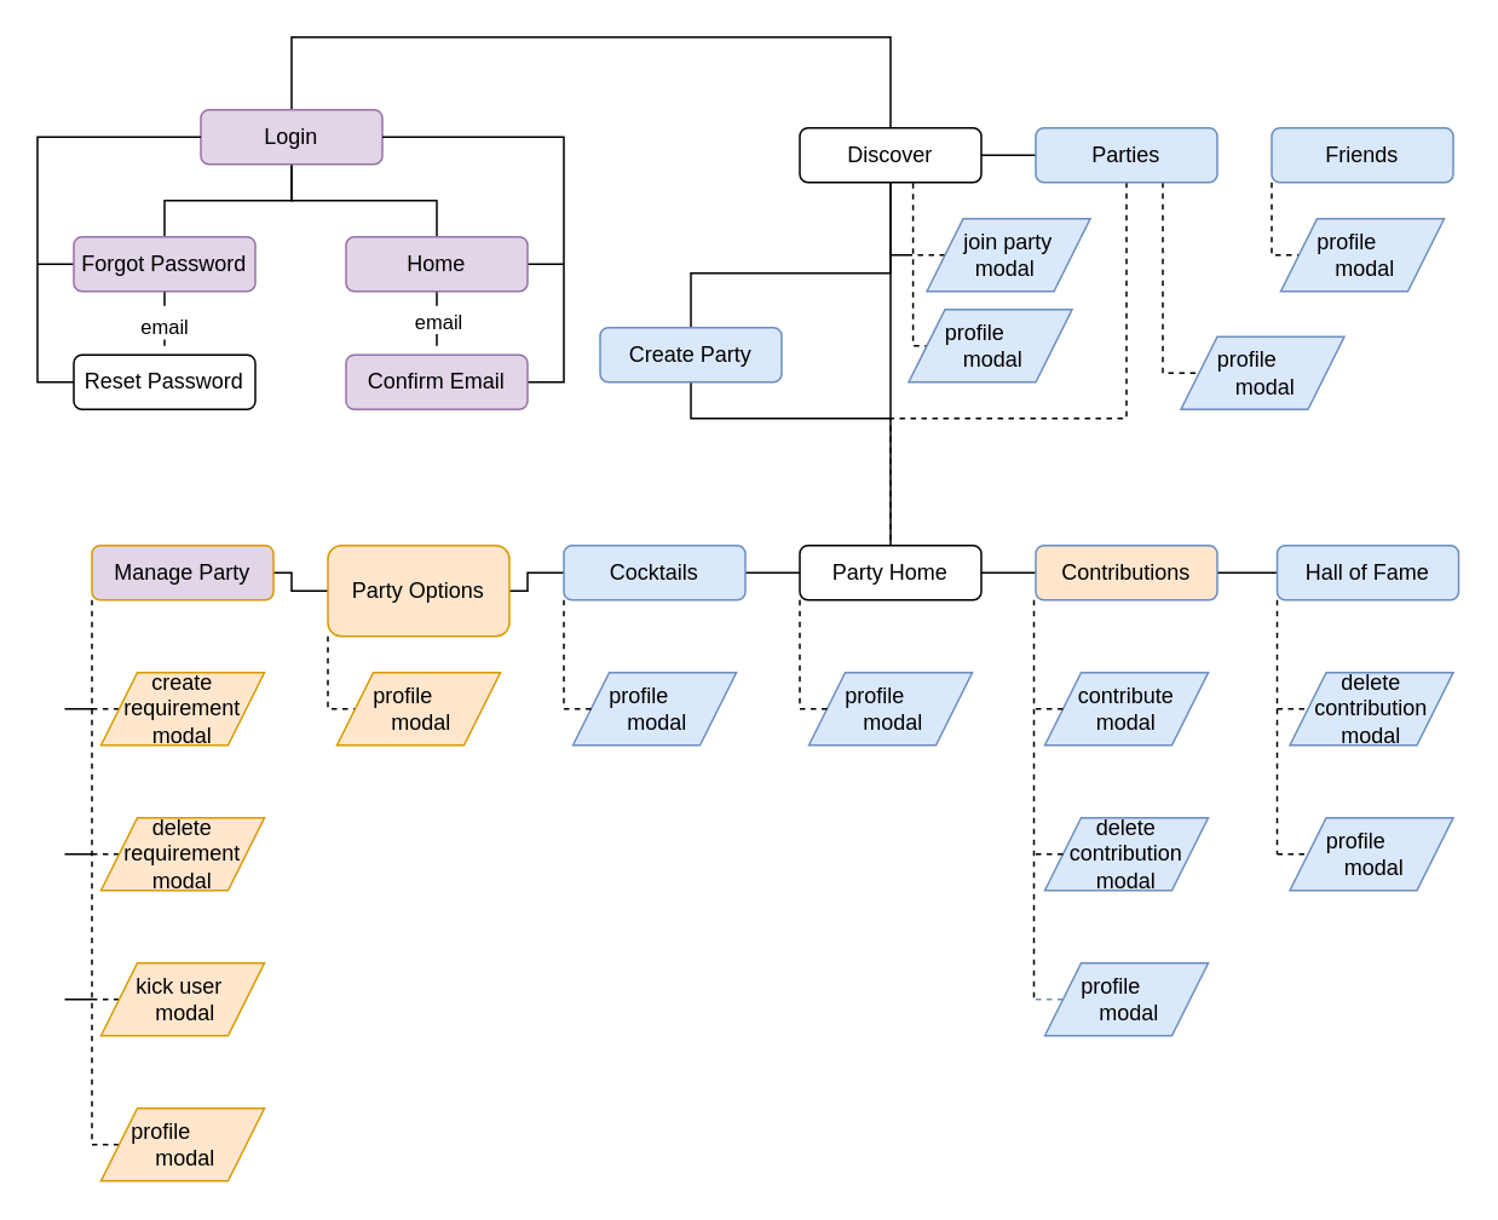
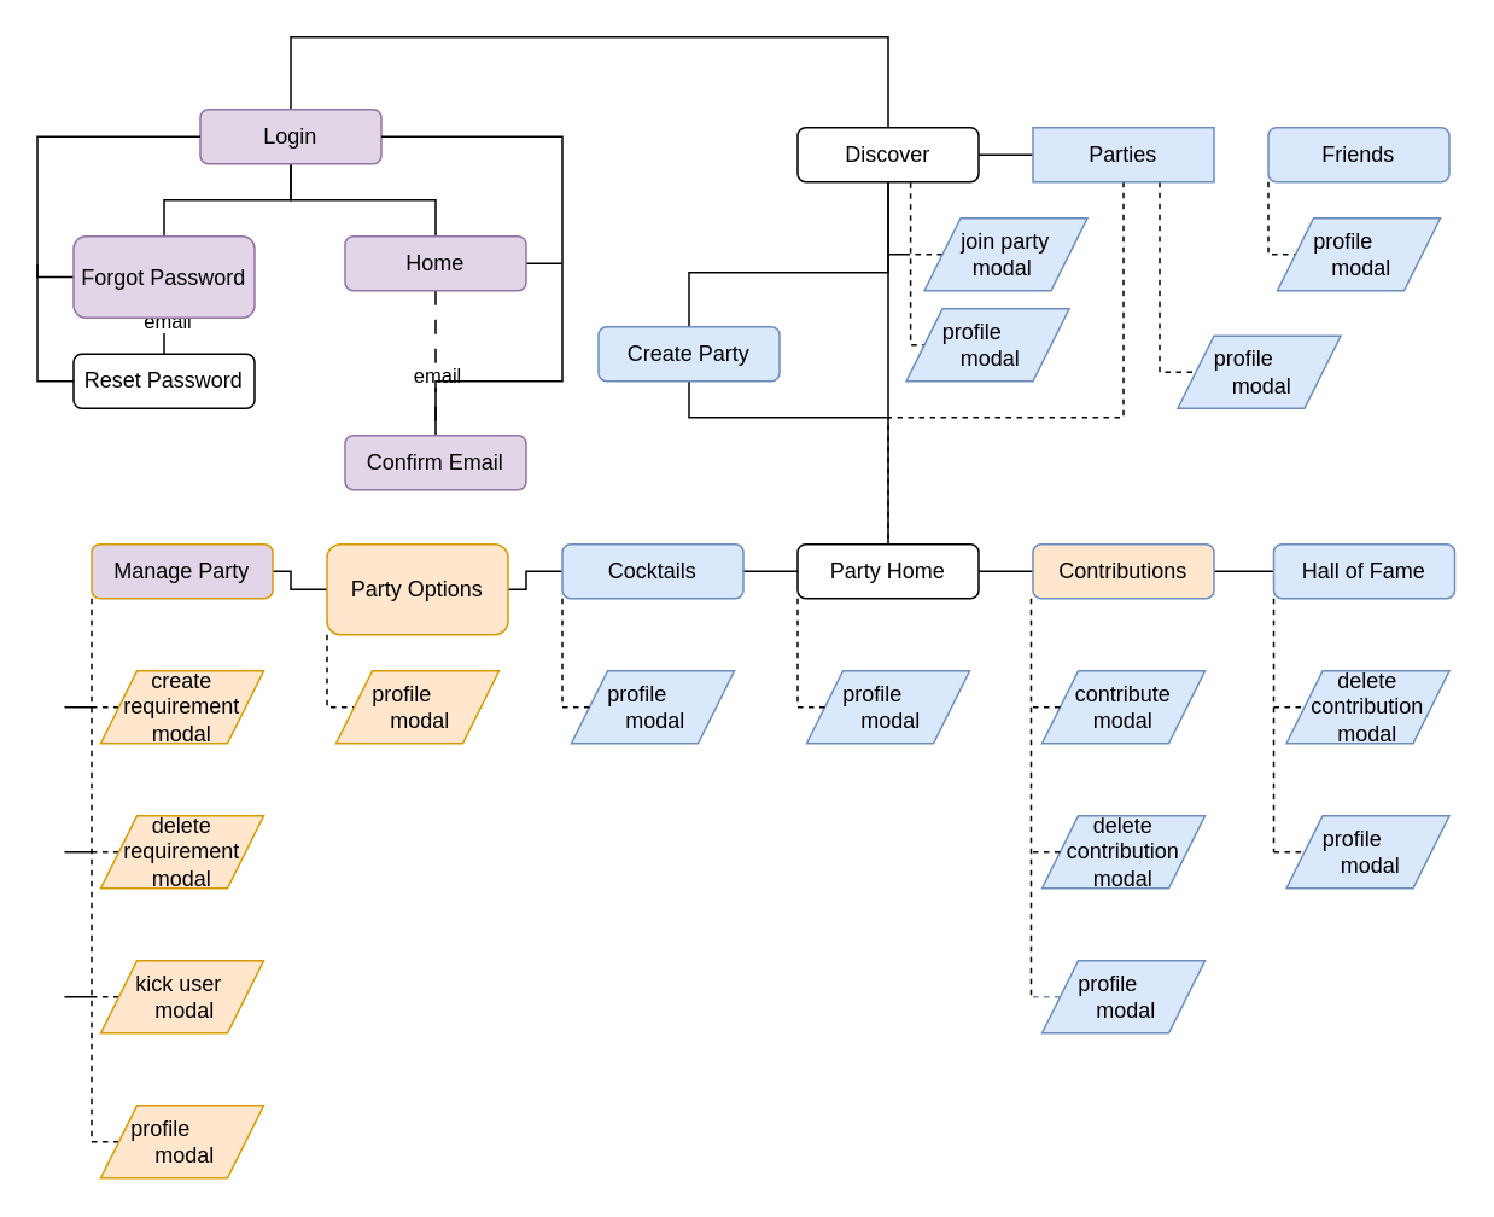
- <mxCell id="25" value="Parties" style="rounded=1;whiteSpace=wrap;html=1;fillColor=#dae8fc;strokeColor=#6c8ebf;" parent="1" vertex="1"><mxGeometry x="570" y="70" width="100" height="30" as="geometry" /></mxCell>
+ <mxCell id="25" value="Parties" style="whiteSpace=wrap;html=1;fillColor=#dae8fc;strokeColor=#6c8ebf;rounded=0;" parent="1" vertex="1"><mxGeometry x="570" y="70" width="100" height="30" as="geometry" /></mxCell>
- <mxCell id="22" value="Forgot Password" style="rounded=1;whiteSpace=wrap;html=1;fillColor=#e1d5e7;strokeColor=#9673a6;" parent="1" vertex="1"><mxGeometry x="40" y="130" width="100" height="30" as="geometry" /></mxCell>
+ <mxCell id="22" value="Forgot Password" style="rounded=1;whiteSpace=wrap;html=1;fillColor=#e1d5e7;strokeColor=#9673a6;" parent="1" vertex="1"><mxGeometry x="40" y="130" width="100" height="45" as="geometry" /></mxCell>
- <mxCell id="16" value="Confirm Email" style="rounded=1;whiteSpace=wrap;html=1;fillColor=#e1d5e7;strokeColor=#9673a6;" parent="1" vertex="1"><mxGeometry x="190" y="195" width="100" height="30" as="geometry" /></mxCell>
+ <mxCell id="16" value="Confirm Email" style="rounded=1;whiteSpace=wrap;html=1;fillColor=#e1d5e7;strokeColor=#9673a6;" parent="1" vertex="1"><mxGeometry x="190" y="240" width="100" height="30" as="geometry" /></mxCell>
